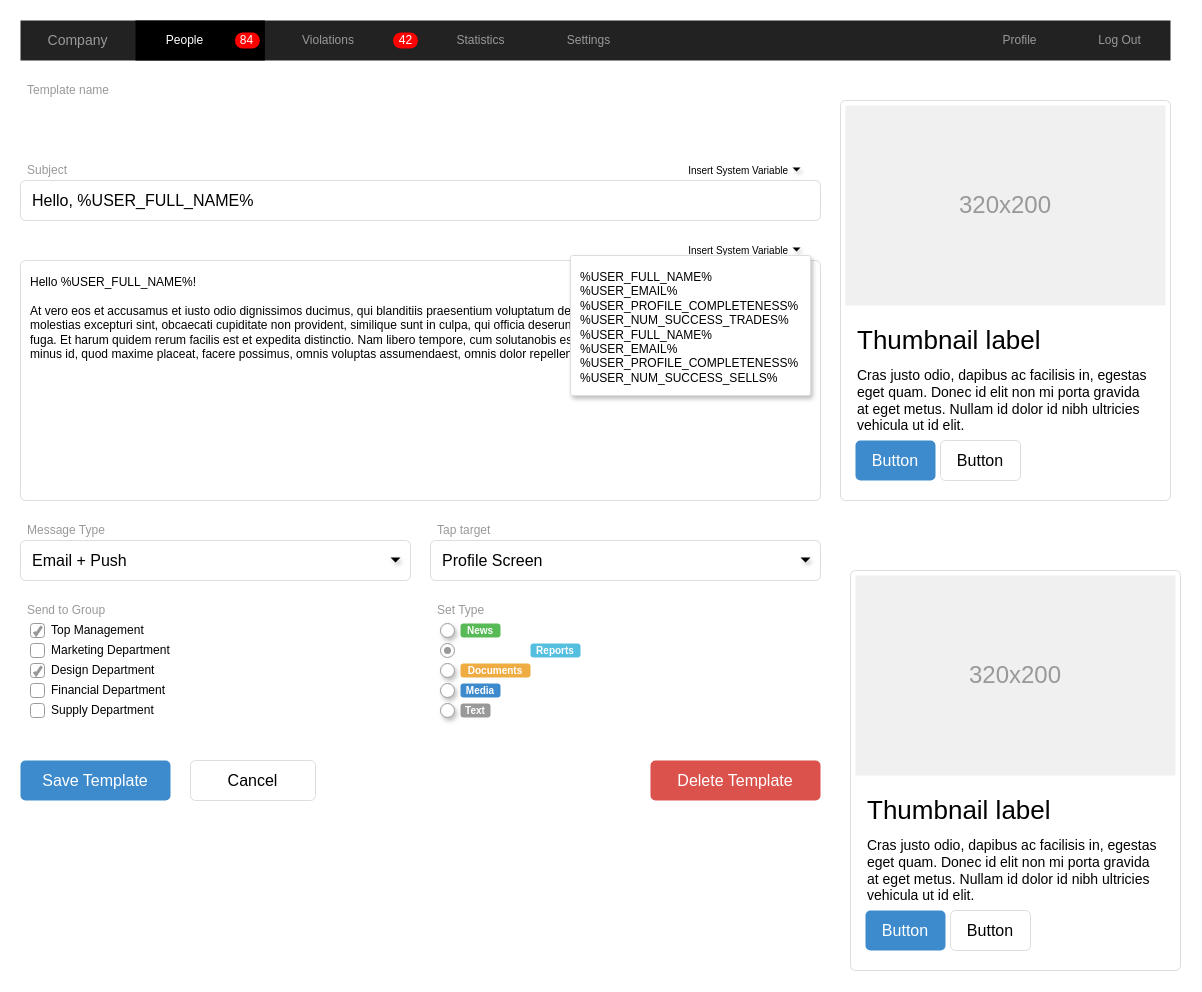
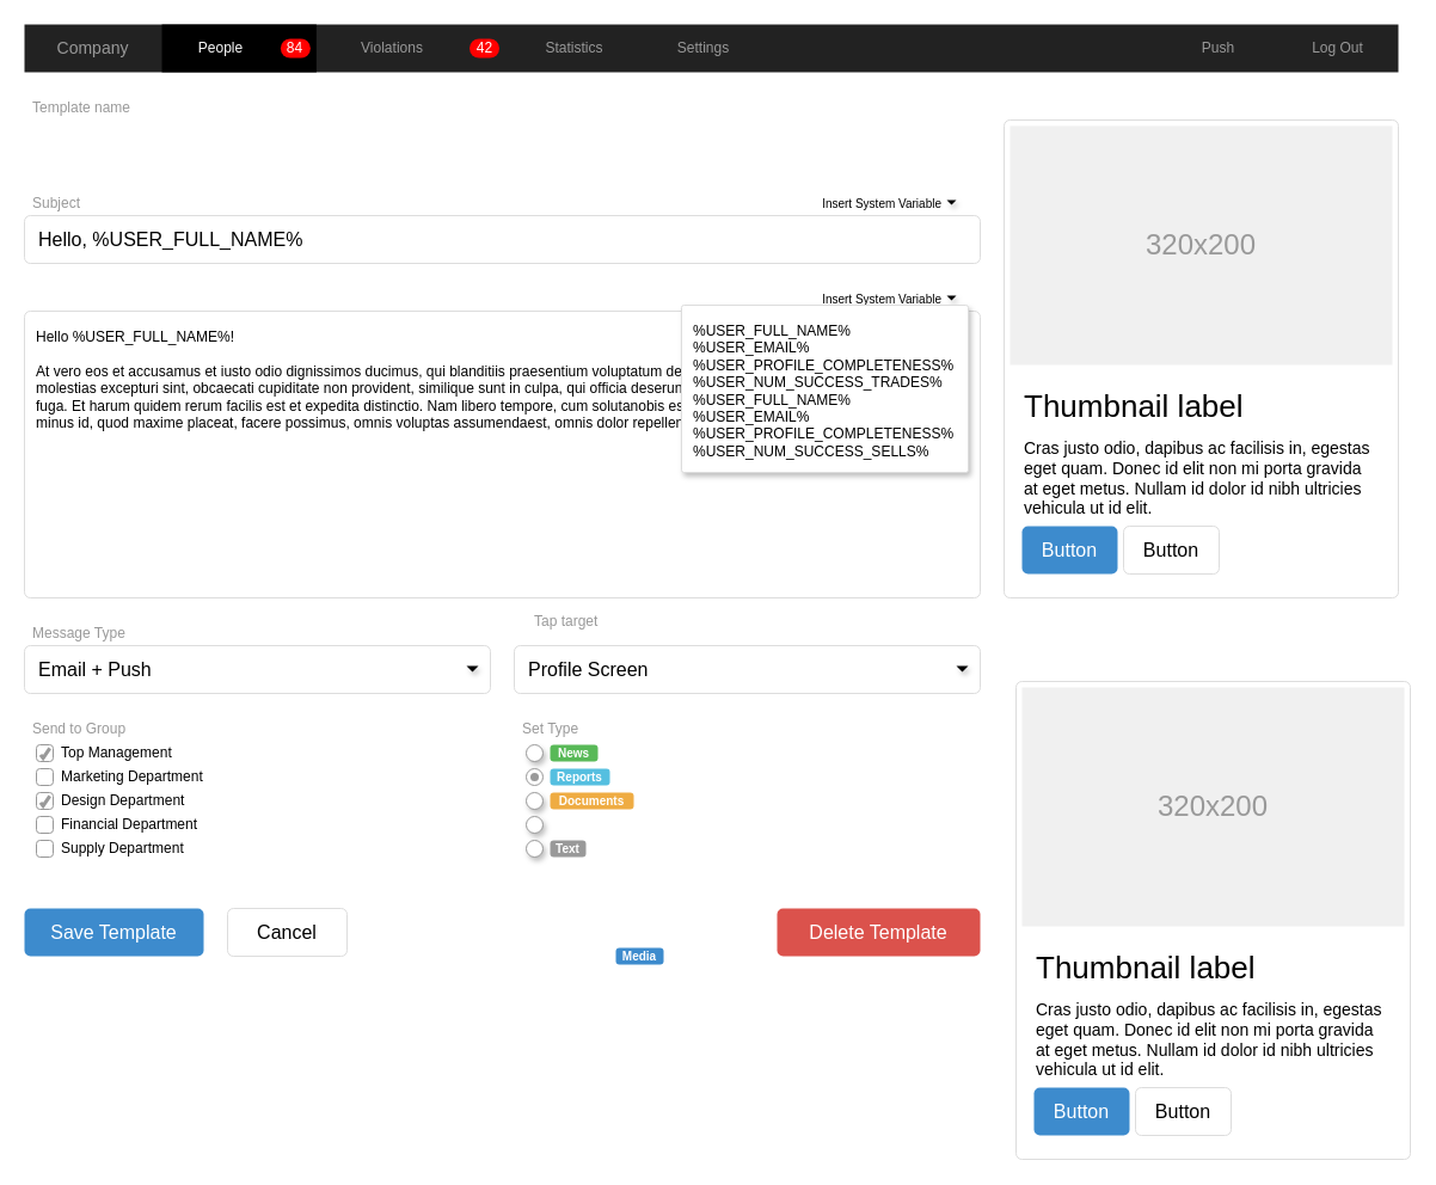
- <mxCell id="10" value="Profile" style="html=1;shadow=0;dashed=0;fillColor=none;strokeColor=none;shape=mxgraph.bootstrap.rect;fontColor=#999999;whiteSpace=wrap;" parent="2" vertex="1"><mxGeometry x="948.75" width="100.625" height="40" as="geometry" /></mxCell>
+ <mxCell id="10" value="Push" style="html=1;shadow=0;dashed=0;fillColor=none;strokeColor=none;shape=mxgraph.bootstrap.rect;fontColor=#999999;whiteSpace=wrap;" parent="2" vertex="1"><mxGeometry x="948.75" width="100.625" height="40" as="geometry" /></mxCell>
- <mxCell id="30" value="Tap target" style="html=1;shadow=0;dashed=0;shape=mxgraph.bootstrap.rect;strokeColor=none;fillColor=none;fontColor=#999999;align=left;spacingLeft=5;whiteSpace=wrap;rounded=0;" parent="1" vertex="1"><mxGeometry x="430" y="520" width="200" height="20" as="geometry" /></mxCell>
+ <mxCell id="30" value="Tap target" style="html=1;shadow=0;dashed=0;shape=mxgraph.bootstrap.rect;strokeColor=none;fillColor=none;fontColor=#999999;align=left;spacingLeft=5;whiteSpace=wrap;rounded=0;" parent="1" vertex="1"><mxGeometry x="440" y="510" width="200" height="20" as="geometry" /></mxCell>
- <mxCell id="43" value="Reports" style="html=1;shadow=0;dashed=0;shape=mxgraph.bootstrap.rrect;align=center;rSize=3;strokeColor=none;fillColor=#55BFE0;fontColor=#ffffff;fontStyle=1;fontSize=10;whiteSpace=wrap;rounded=0;" parent="1" vertex="1"><mxGeometry x="530" y="643" width="50" height="14" as="geometry" /></mxCell>
+ <mxCell id="43" value="Reports" style="html=1;shadow=0;dashed=0;shape=mxgraph.bootstrap.rrect;align=center;rSize=3;strokeColor=none;fillColor=#55BFE0;fontColor=#ffffff;fontStyle=1;fontSize=10;whiteSpace=wrap;rounded=0;" parent="1" vertex="1"><mxGeometry x="460" y="643" width="50" height="14" as="geometry" /></mxCell>
- <mxCell id="47" value="Media" style="html=1;shadow=0;dashed=0;shape=mxgraph.bootstrap.rrect;align=center;rSize=3;strokeColor=none;fillColor=#3D8BCD;fontColor=#ffffff;fontStyle=1;fontSize=10;whiteSpace=wrap;rounded=0;" parent="1" vertex="1"><mxGeometry x="460" y="683" width="40" height="14" as="geometry" /></mxCell>
+ <mxCell id="47" value="Media" style="html=1;shadow=0;dashed=0;shape=mxgraph.bootstrap.rrect;align=center;rSize=3;strokeColor=none;fillColor=#3D8BCD;fontColor=#ffffff;fontStyle=1;fontSize=10;whiteSpace=wrap;rounded=0;" parent="1" vertex="1"><mxGeometry x="515" y="793" width="40" height="14" as="geometry" /></mxCell>
- <mxCell id="51" value="Cancel" style="html=1;shadow=0;dashed=0;shape=mxgraph.bootstrap.rrect;align=center;rSize=5;strokeColor=#dddddd;fontSize=16;whiteSpace=wrap;rounded=0;" parent="1" vertex="1"><mxGeometry x="190" y="760" width="125" height="40" as="geometry" /></mxCell>
+ <mxCell id="51" value="Cancel" style="html=1;shadow=0;dashed=0;shape=mxgraph.bootstrap.rrect;align=center;rSize=5;strokeColor=#dddddd;fontSize=16;whiteSpace=wrap;rounded=0;" parent="1" vertex="1"><mxGeometry x="190" y="760" width="100" height="40" as="geometry" /></mxCell>
